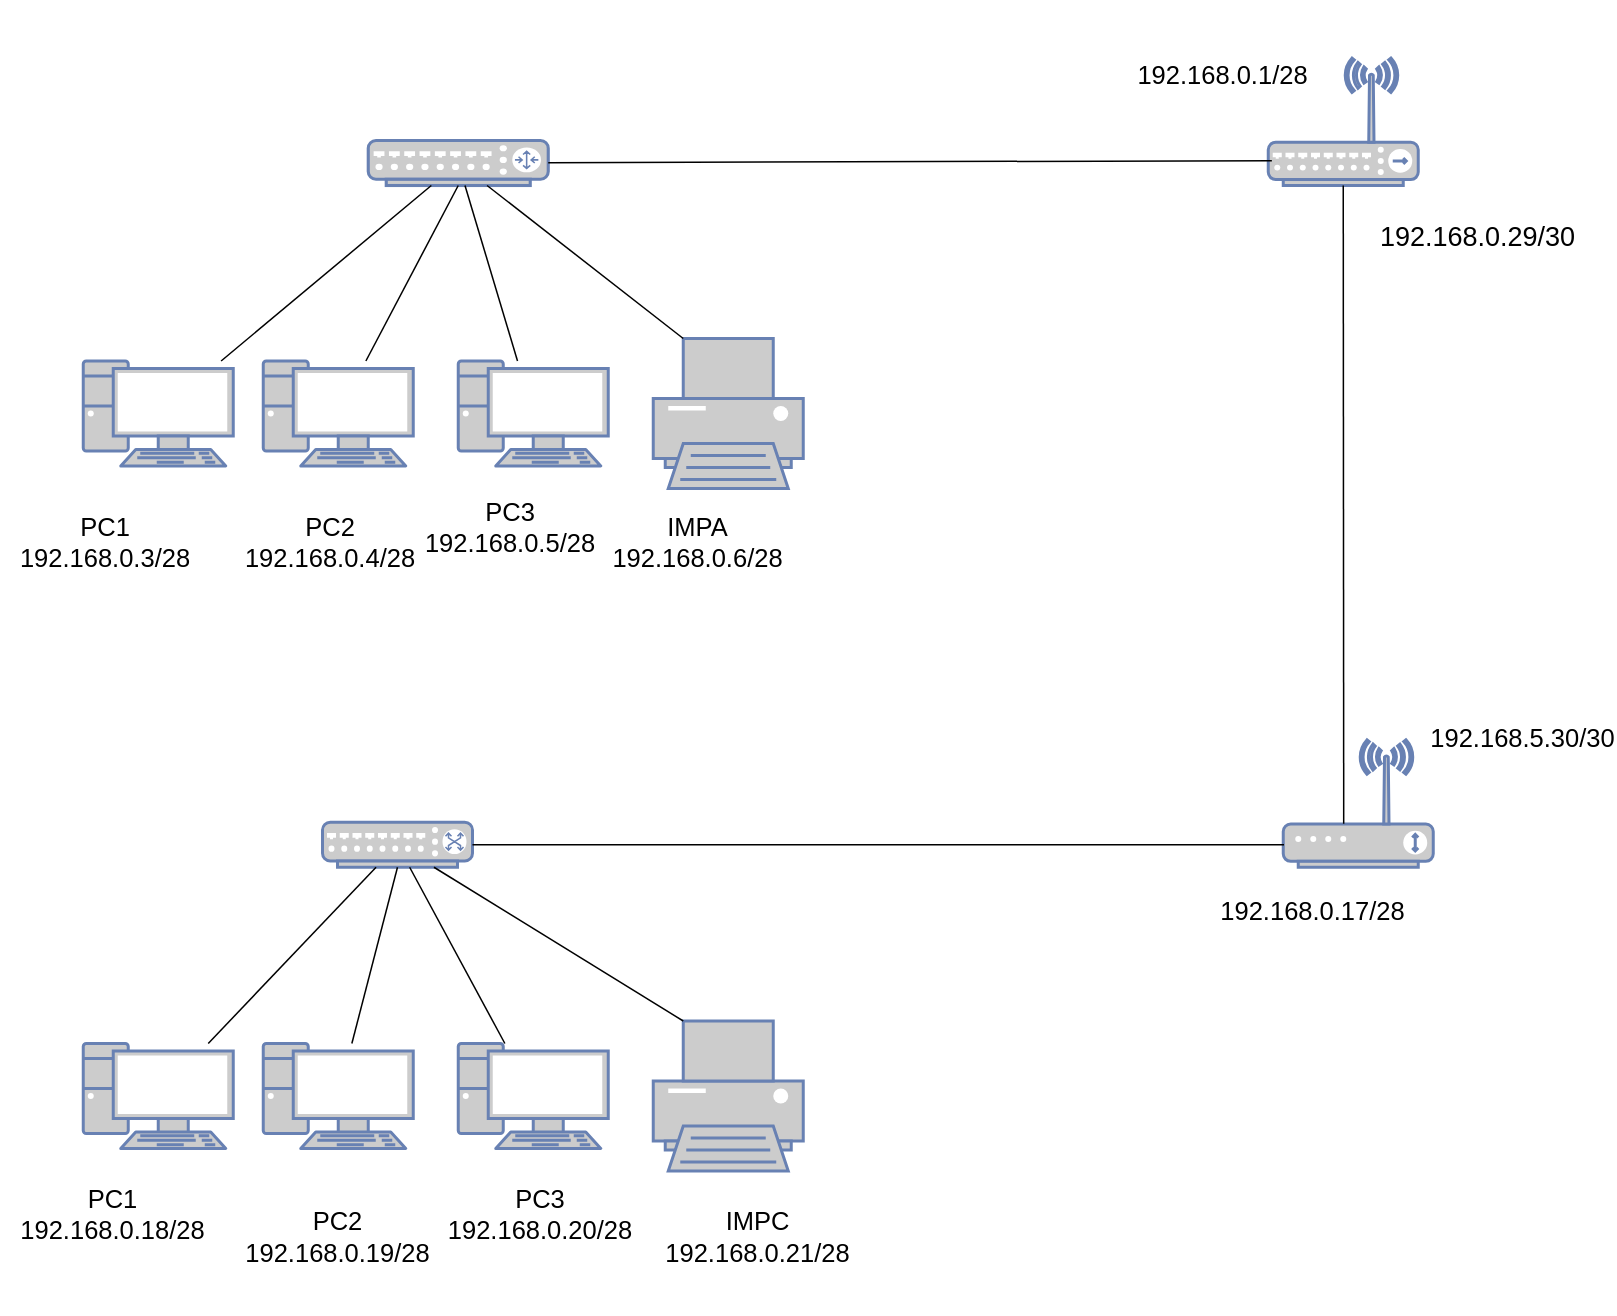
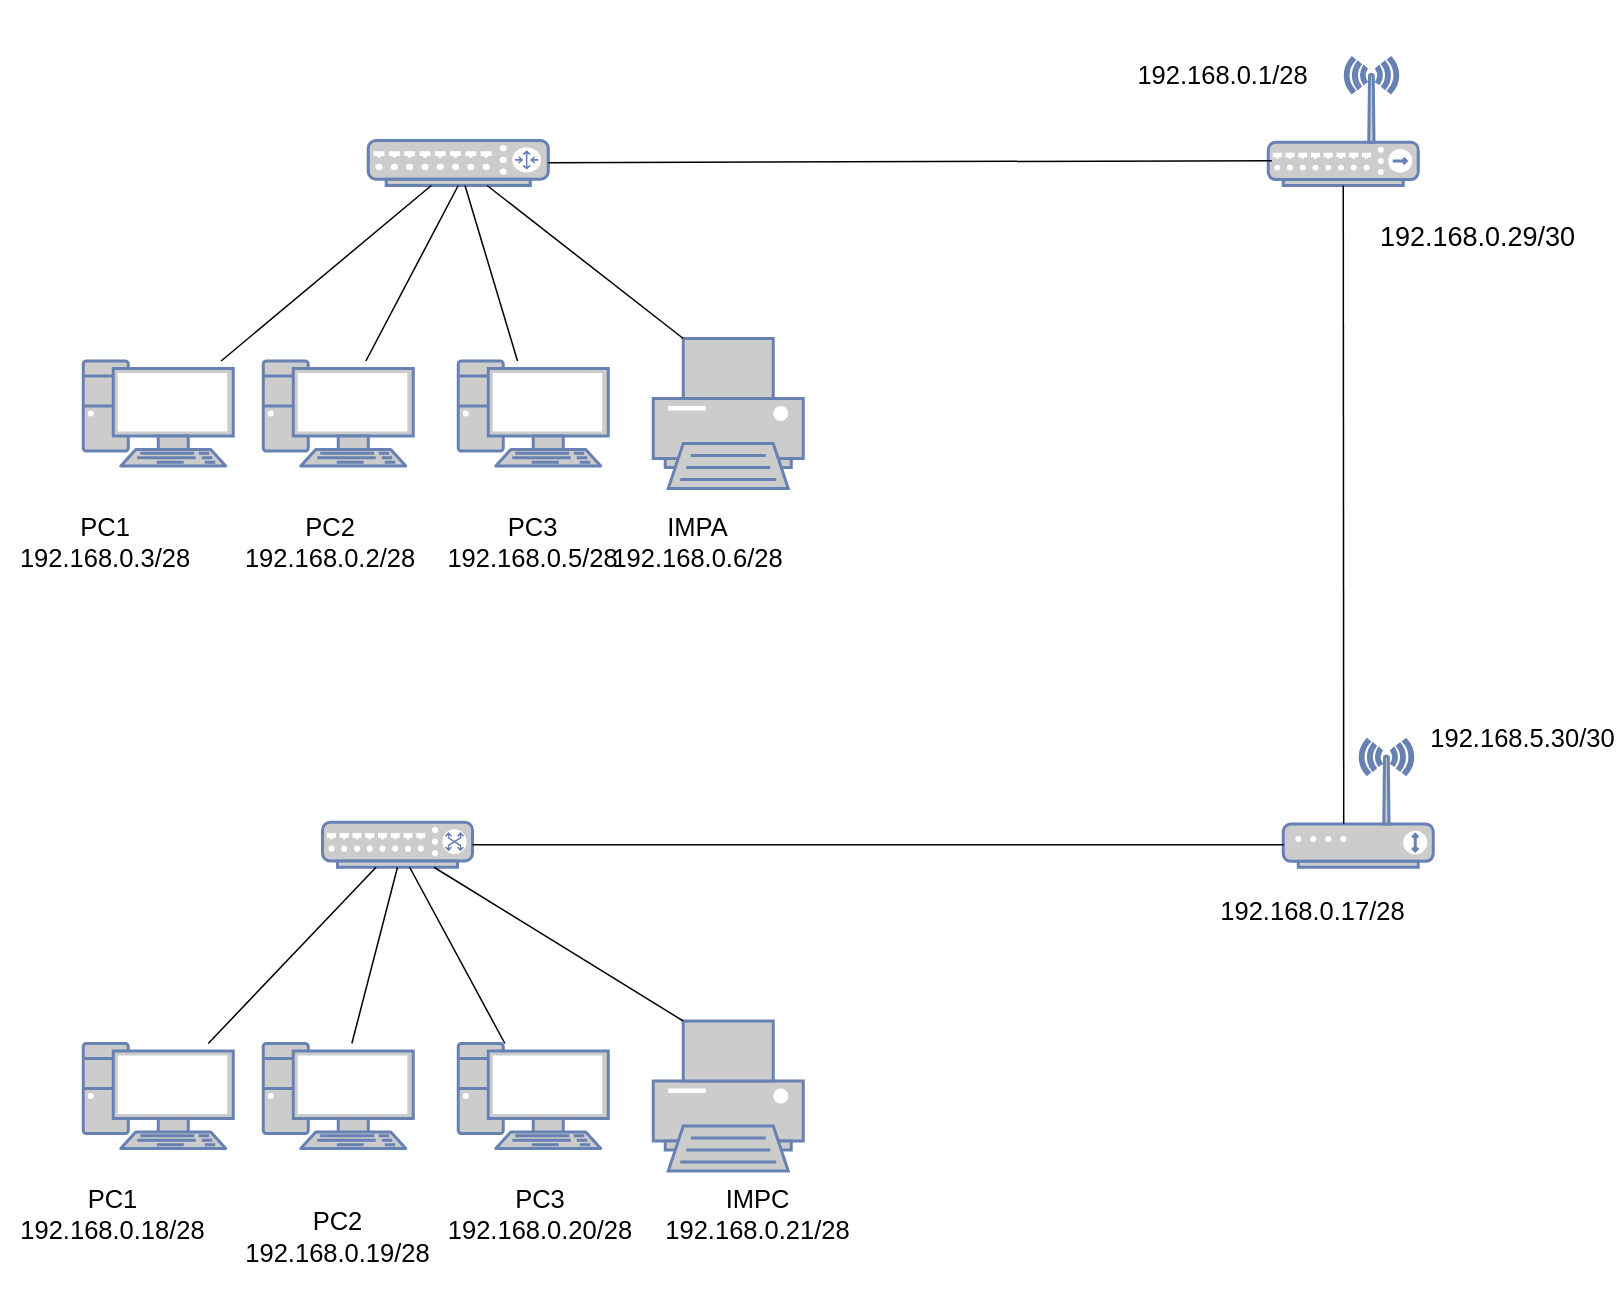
- <mxCell id="31" value="&lt;div&gt;&lt;font style=&quot;font-size: 17px&quot;&gt;PC3&lt;br&gt;&lt;/font&gt;&lt;/div&gt;&lt;div&gt;&lt;font style=&quot;font-size: 17px&quot;&gt;192.168.0.5/28&lt;/font&gt;&lt;/div&gt;" style="text;html=1;strokeColor=none;fillColor=none;align=center;verticalAlign=middle;whiteSpace=wrap;rounded=0;strokeWidth=11;" parent="1" vertex="1"><mxGeometry x="290" y="322" width="100" height="60" as="geometry" /></mxCell>
+ <mxCell id="31" value="&lt;div&gt;&lt;font style=&quot;font-size: 17px&quot;&gt;PC3&lt;br&gt;&lt;/font&gt;&lt;/div&gt;&lt;div&gt;&lt;font style=&quot;font-size: 17px&quot;&gt;192.168.0.5/28&lt;/font&gt;&lt;/div&gt;" style="text;html=1;strokeColor=none;fillColor=none;align=center;verticalAlign=middle;whiteSpace=wrap;rounded=0;strokeWidth=11;" parent="1" vertex="1"><mxGeometry x="305" y="332" width="100" height="60" as="geometry" /></mxCell>
- <mxCell id="30" value="&lt;div&gt;&lt;font style=&quot;font-size: 17px&quot;&gt;PC2&lt;br&gt;&lt;/font&gt;&lt;/div&gt;&lt;div&gt;&lt;font style=&quot;font-size: 17px&quot;&gt;192.168.0.4/28&lt;/font&gt;&lt;/div&gt;" style="text;html=1;strokeColor=none;fillColor=none;align=center;verticalAlign=middle;whiteSpace=wrap;rounded=0;strokeWidth=11;" parent="1" vertex="1"><mxGeometry x="170" y="332" width="100" height="60" as="geometry" /></mxCell>
+ <mxCell id="30" value="&lt;div&gt;&lt;font style=&quot;font-size: 17px&quot;&gt;PC2&lt;br&gt;&lt;/font&gt;&lt;/div&gt;&lt;div&gt;&lt;font style=&quot;font-size: 17px&quot;&gt;192.168.0.2/28&lt;/font&gt;&lt;/div&gt;" style="text;html=1;strokeColor=none;fillColor=none;align=center;verticalAlign=middle;whiteSpace=wrap;rounded=0;strokeWidth=11;" parent="1" vertex="1"><mxGeometry x="170" y="332" width="100" height="60" as="geometry" /></mxCell>
- <mxCell id="28" value="&lt;div&gt;&lt;font style=&quot;font-size: 17px&quot;&gt;IMPC&lt;br&gt;&lt;/font&gt;&lt;/div&gt;&lt;div&gt;&lt;font style=&quot;font-size: 17px&quot;&gt;192.168.0.21/28&lt;/font&gt;&lt;/div&gt;" style="text;html=1;strokeColor=none;fillColor=none;align=center;verticalAlign=middle;whiteSpace=wrap;rounded=0;strokeWidth=11;" parent="1" vertex="1"><mxGeometry x="455" y="795" width="100" height="60" as="geometry" /></mxCell>
+ <mxCell id="28" value="&lt;div&gt;&lt;font style=&quot;font-size: 17px&quot;&gt;IMPC&lt;br&gt;&lt;/font&gt;&lt;/div&gt;&lt;div&gt;&lt;font style=&quot;font-size: 17px&quot;&gt;192.168.0.21/28&lt;/font&gt;&lt;/div&gt;" style="text;html=1;strokeColor=none;fillColor=none;align=center;verticalAlign=middle;whiteSpace=wrap;rounded=0;strokeWidth=11;" parent="1" vertex="1"><mxGeometry x="455" y="780" width="100" height="60" as="geometry" /></mxCell>
